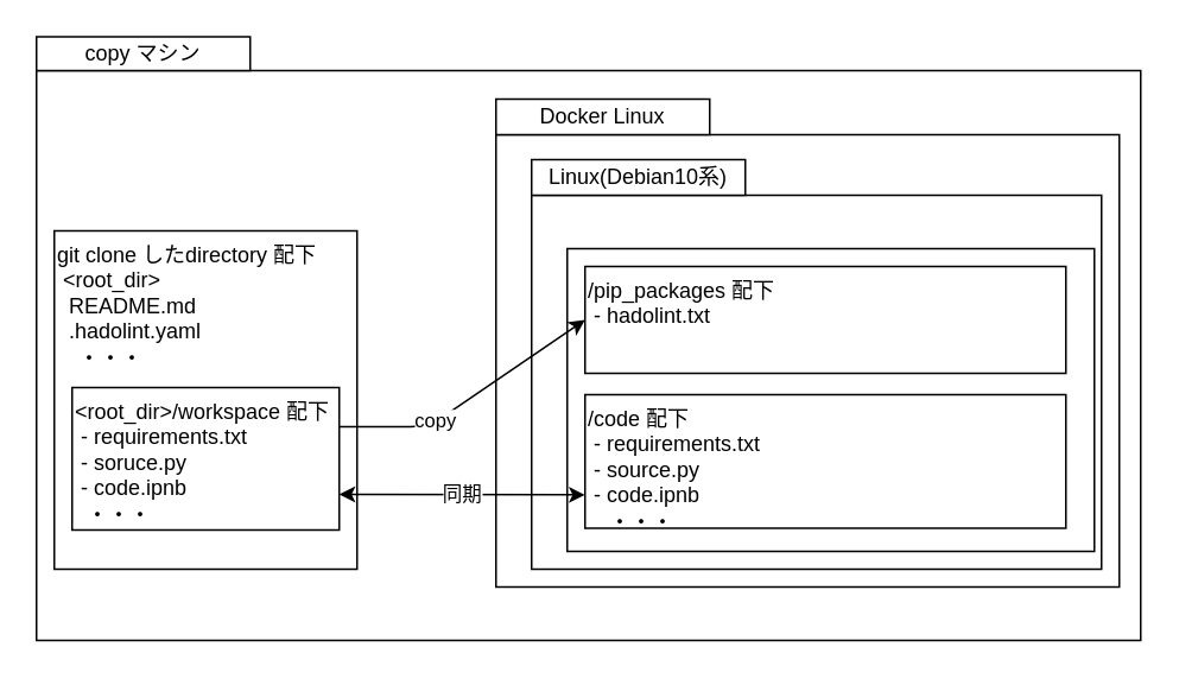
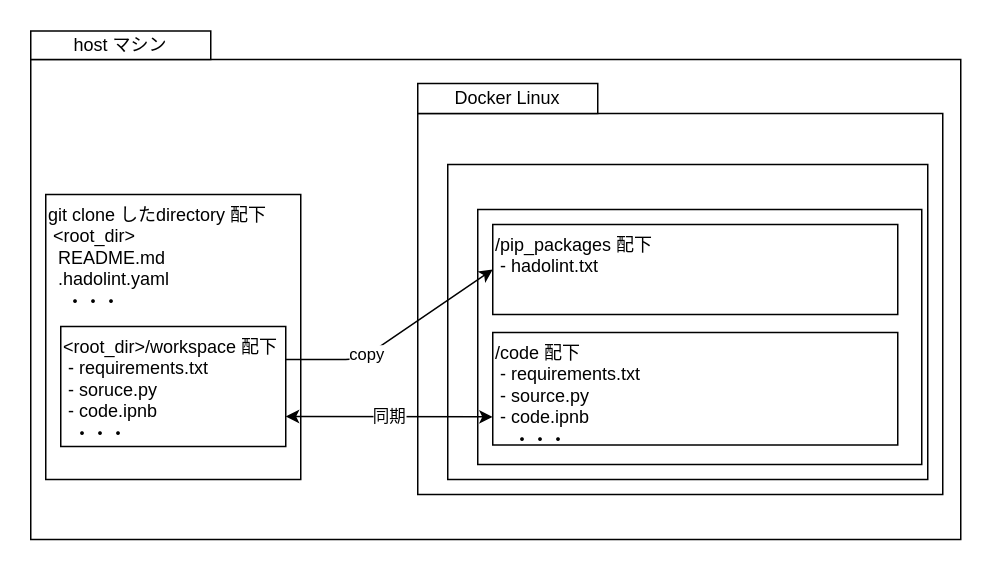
- <mxCell id="3" value="copy マシン" style="rounded=0;whiteSpace=wrap;html=1;" vertex="1" parent="1"><mxGeometry x="20" y="20" width="120" height="19" as="geometry" /></mxCell>
+ <mxCell id="3" value="host マシン" style="rounded=0;whiteSpace=wrap;html=1;" vertex="1" parent="1"><mxGeometry x="20" y="20" width="120" height="19" as="geometry" /></mxCell>
- <mxCell id="8" value="Linux(Debian10系)" style="rounded=0;whiteSpace=wrap;html=1;" vertex="1" parent="1"><mxGeometry x="298" y="89" width="120" height="20" as="geometry" /></mxCell>
